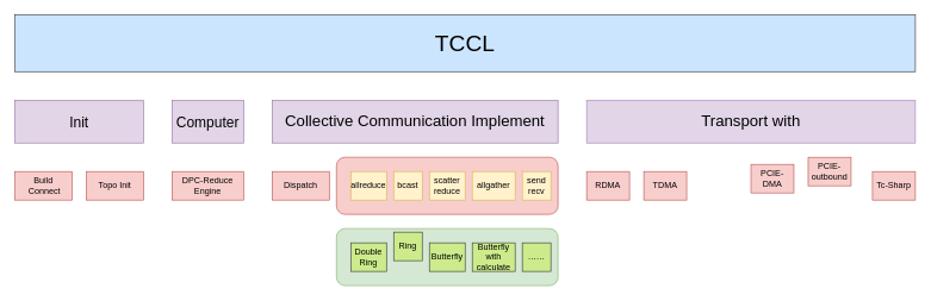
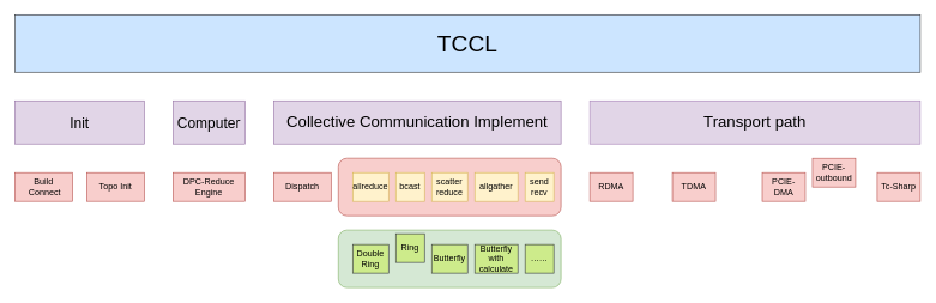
- <mxCell id="5" value="&lt;font style=&quot;font-size: 22px;&quot;&gt;Transport with&lt;/font&gt;" style="rounded=0;whiteSpace=wrap;html=1;fillColor=#e1d5e7;strokeColor=#A680B8;fontSize=21;strokeWidth=1;" parent="1" vertex="1"><mxGeometry x="820" y="140" width="460" height="60" as="geometry" /></mxCell>
+ <mxCell id="5" value="&lt;font style=&quot;font-size: 22px;&quot;&gt;Transport path&lt;/font&gt;" style="rounded=0;whiteSpace=wrap;html=1;fillColor=#e1d5e7;strokeColor=#A680B8;fontSize=21;strokeWidth=1;" parent="1" vertex="1"><mxGeometry x="820" y="140" width="460" height="60" as="geometry" /></mxCell>
- <mxCell id="24" value="PCIE-DMA" style="rounded=0;whiteSpace=wrap;html=1;fillColor=#f8cecc;strokeColor=#b85450;" vertex="1" parent="1"><mxGeometry x="1050" y="230" width="60" height="40" as="geometry" /></mxCell>
+ <mxCell id="24" value="PCIE-DMA" style="rounded=0;whiteSpace=wrap;html=1;fillColor=#f8cecc;strokeColor=#b85450;" vertex="1" parent="1"><mxGeometry x="1060" y="240" width="60" height="40" as="geometry" /></mxCell>
- <mxCell id="22" value="TDMA" style="rounded=0;whiteSpace=wrap;html=1;fillColor=#f8cecc;strokeColor=#b85450;" vertex="1" parent="1"><mxGeometry x="900" y="240" width="60" height="40" as="geometry" /></mxCell>
+ <mxCell id="22" value="TDMA" style="rounded=0;whiteSpace=wrap;html=1;fillColor=#f8cecc;strokeColor=#b85450;" vertex="1" parent="1"><mxGeometry x="935" y="240" width="60" height="40" as="geometry" /></mxCell>
